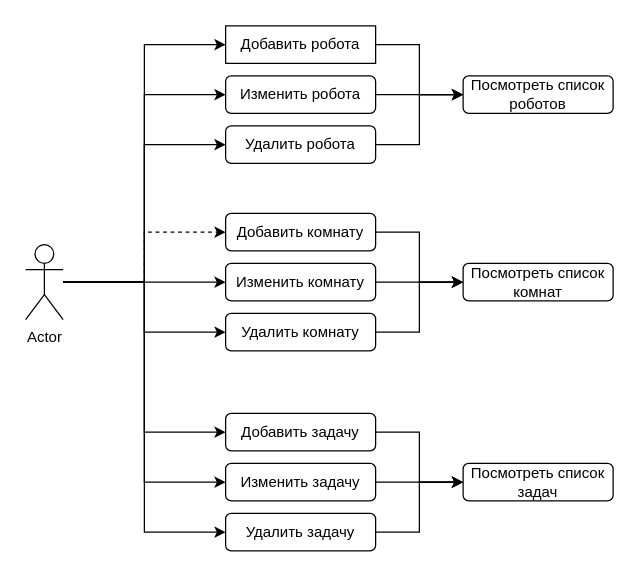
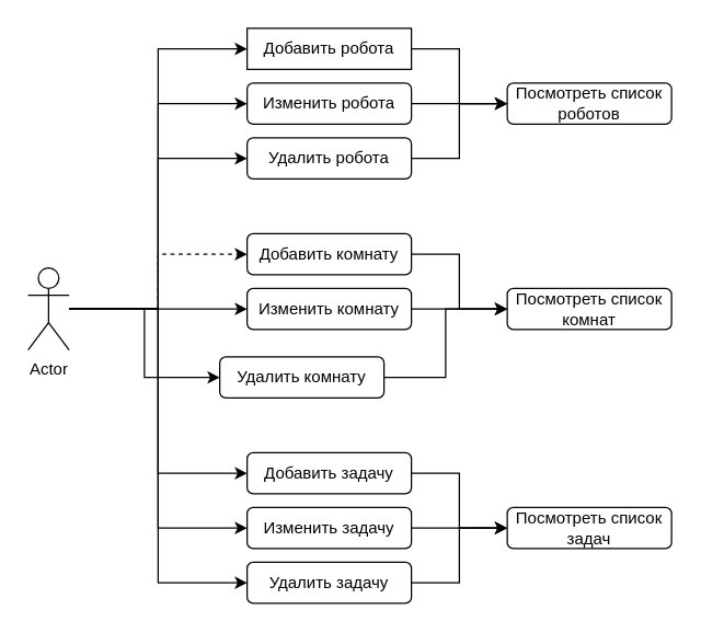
- <mxCell id="14" value="Удалить комнату" style="rounded=1;whiteSpace=wrap;html=1;" vertex="1" parent="1"><mxGeometry x="180" y="250" width="120" height="30" as="geometry" /></mxCell>
+ <mxCell id="14" value="Удалить комнату" style="rounded=1;whiteSpace=wrap;html=1;" vertex="1" parent="1"><mxGeometry x="160" y="260" width="120" height="30" as="geometry" /></mxCell>
